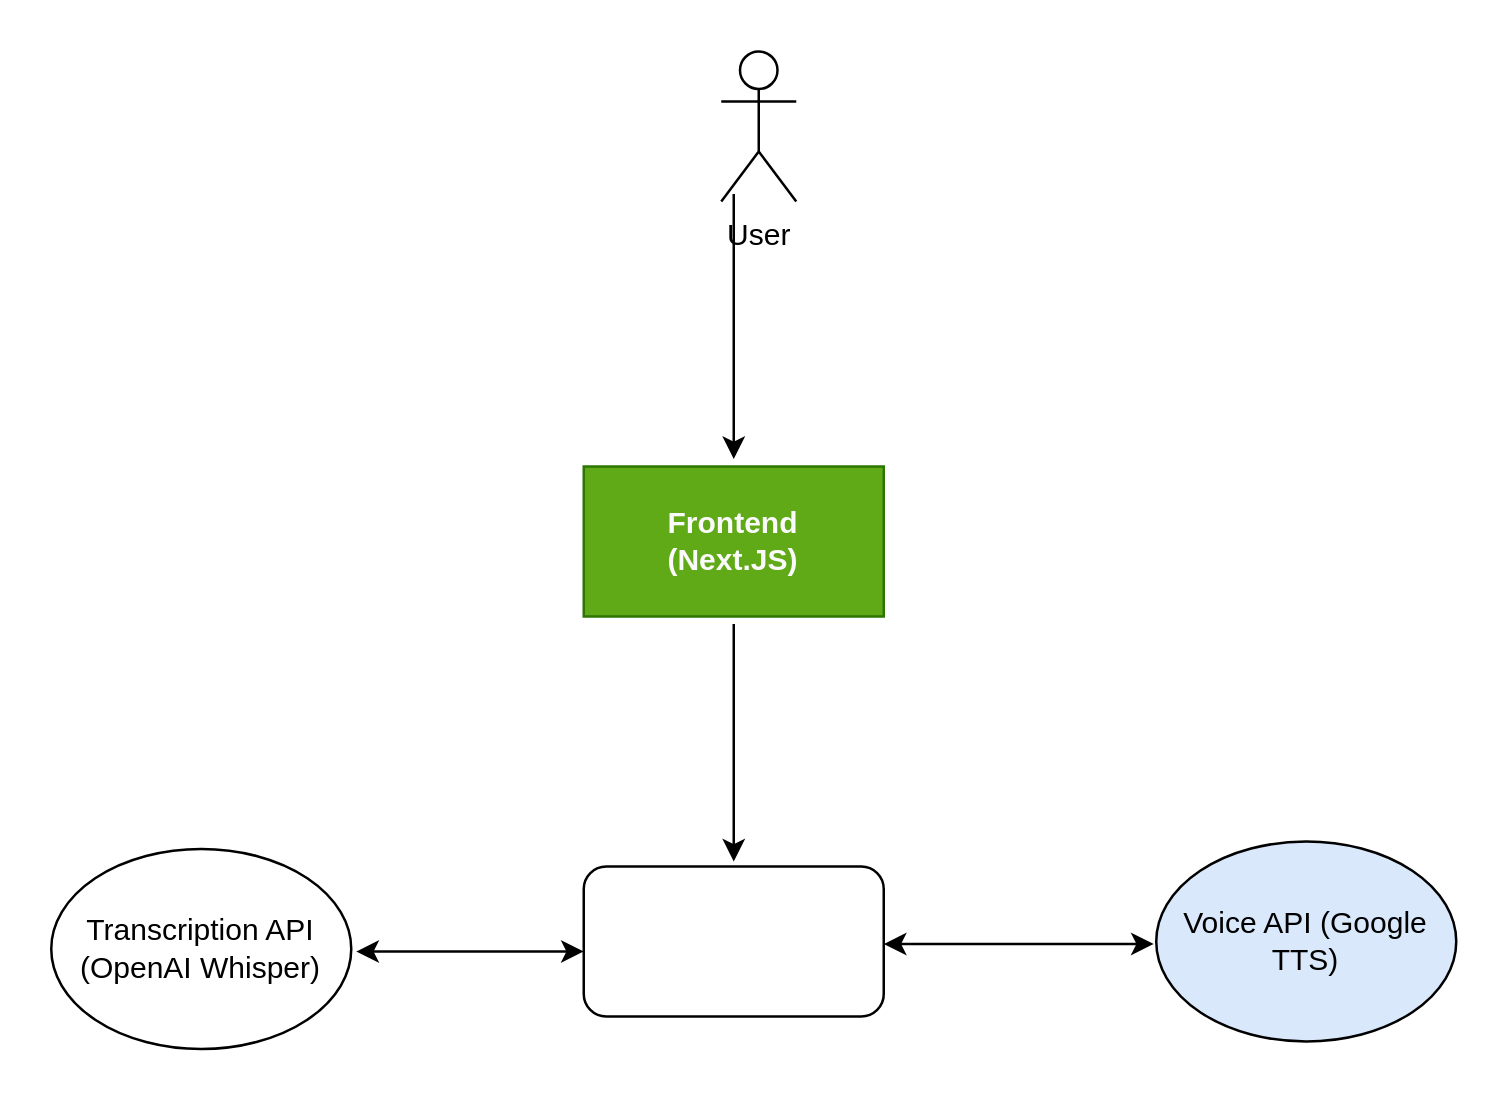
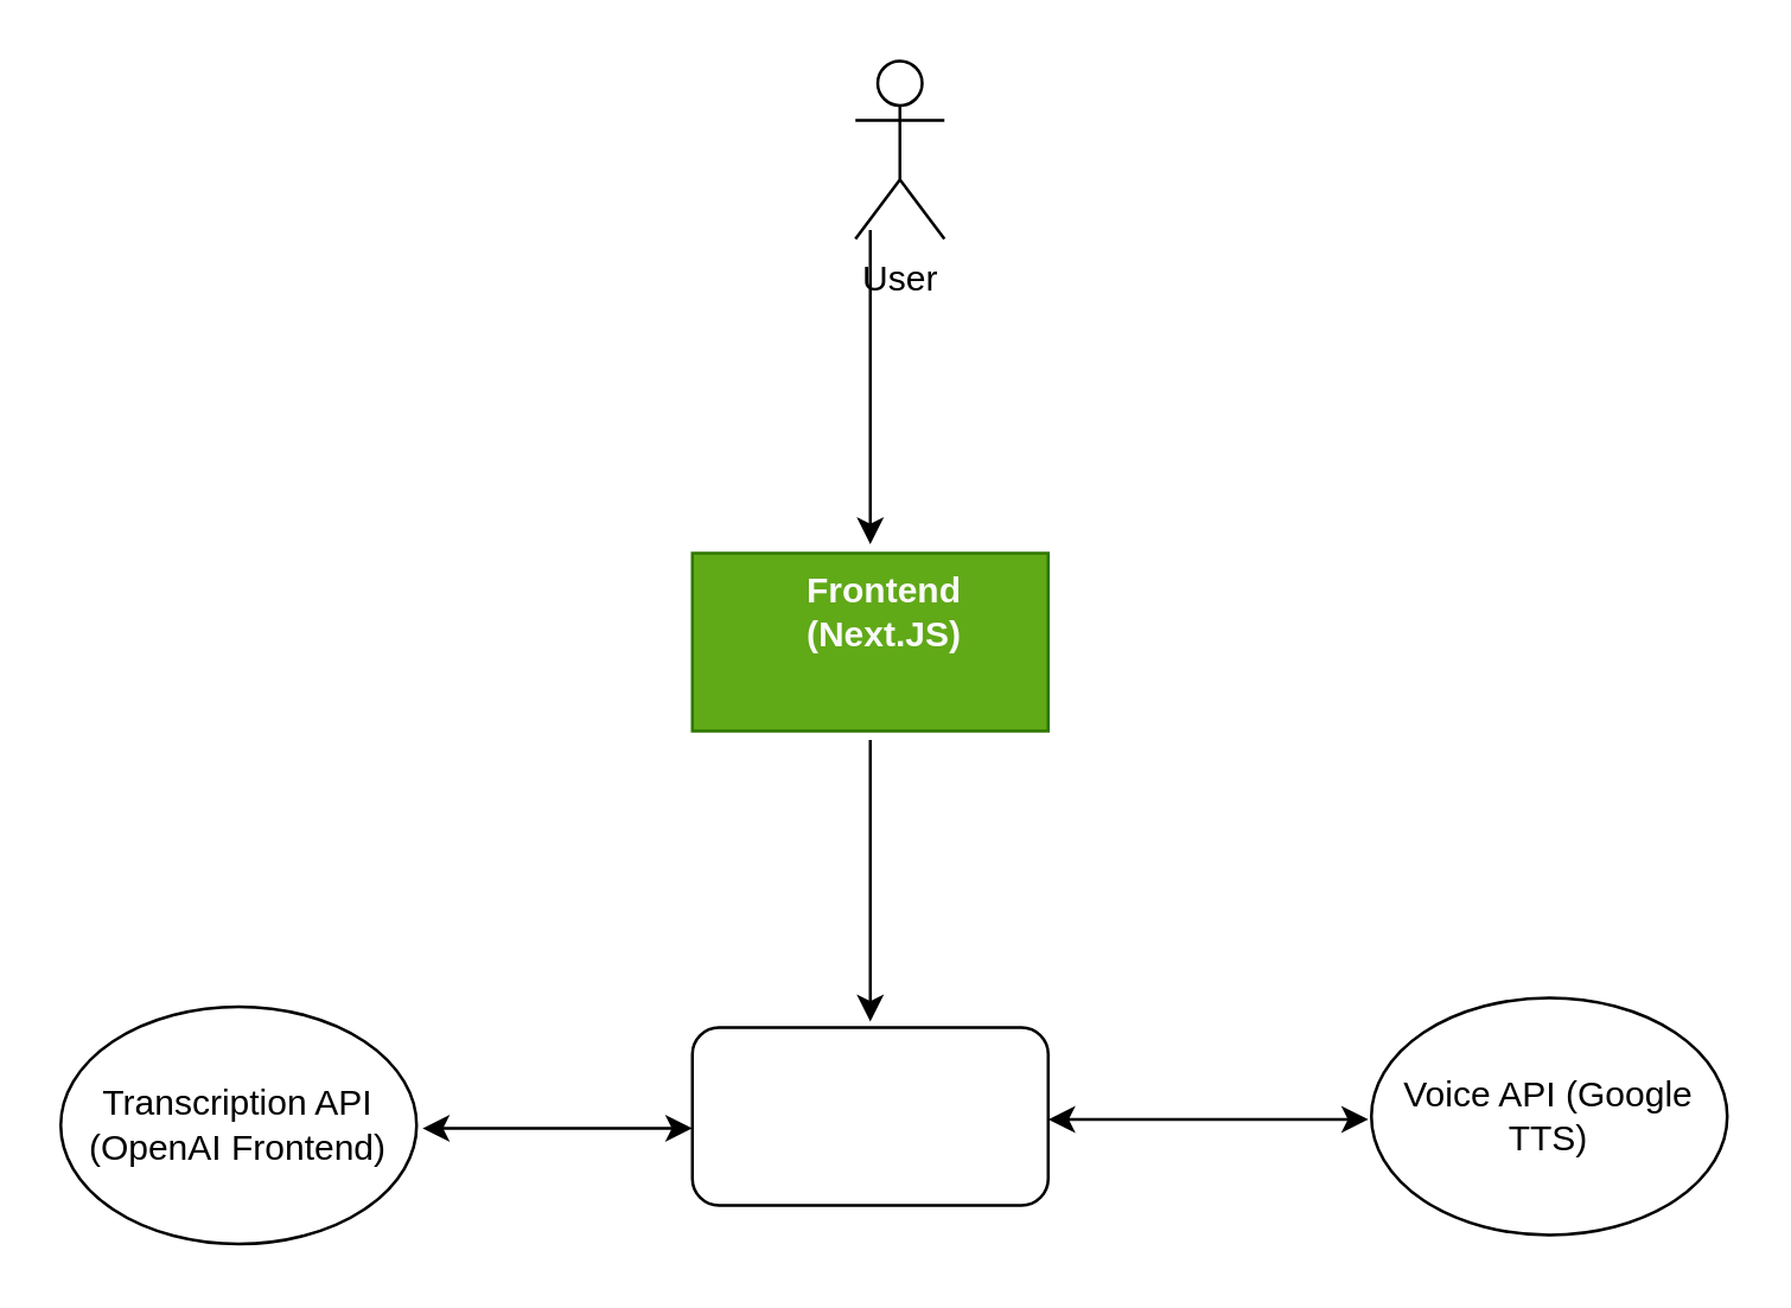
- <mxCell id="4" value="&lt;span style=&quot;color: rgb(250, 250, 250);&quot;&gt;&lt;b&gt;Frontend (Next.JS)&lt;/b&gt;&lt;/span&gt;" style="text;html=1;align=center;verticalAlign=middle;whiteSpace=wrap;rounded=0;" vertex="1" parent="1"><mxGeometry x="263" y="201" width="60" height="30" as="geometry" /></mxCell>
+ <mxCell id="4" value="&lt;span style=&quot;color: rgb(250, 250, 250);&quot;&gt;&lt;b&gt;Frontend (Next.JS)&lt;/b&gt;&lt;/span&gt;" style="text;html=1;align=center;verticalAlign=middle;whiteSpace=wrap;rounded=0;" vertex="1" parent="1"><mxGeometry x="268" y="191" width="60" height="30" as="geometry" /></mxCell>
- <mxCell id="8" value="Voice API (Google TTS)" style="ellipse;whiteSpace=wrap;html=1;fillColor=#dae8fc;" vertex="1" parent="1"><mxGeometry x="462" y="336" width="120" height="80" as="geometry" /></mxCell>
+ <mxCell id="8" value="Voice API (Google TTS)" style="ellipse;whiteSpace=wrap;html=1;" vertex="1" parent="1"><mxGeometry x="462" y="336" width="120" height="80" as="geometry" /></mxCell>
- <mxCell id="9" value="Transcription API (OpenAI Whisper)" style="ellipse;whiteSpace=wrap;html=1;" vertex="1" parent="1"><mxGeometry x="20" y="339" width="120" height="80" as="geometry" /></mxCell>
+ <mxCell id="9" value="Transcription API (OpenAI Frontend)" style="ellipse;whiteSpace=wrap;html=1;" vertex="1" parent="1"><mxGeometry x="20" y="339" width="120" height="80" as="geometry" /></mxCell>
